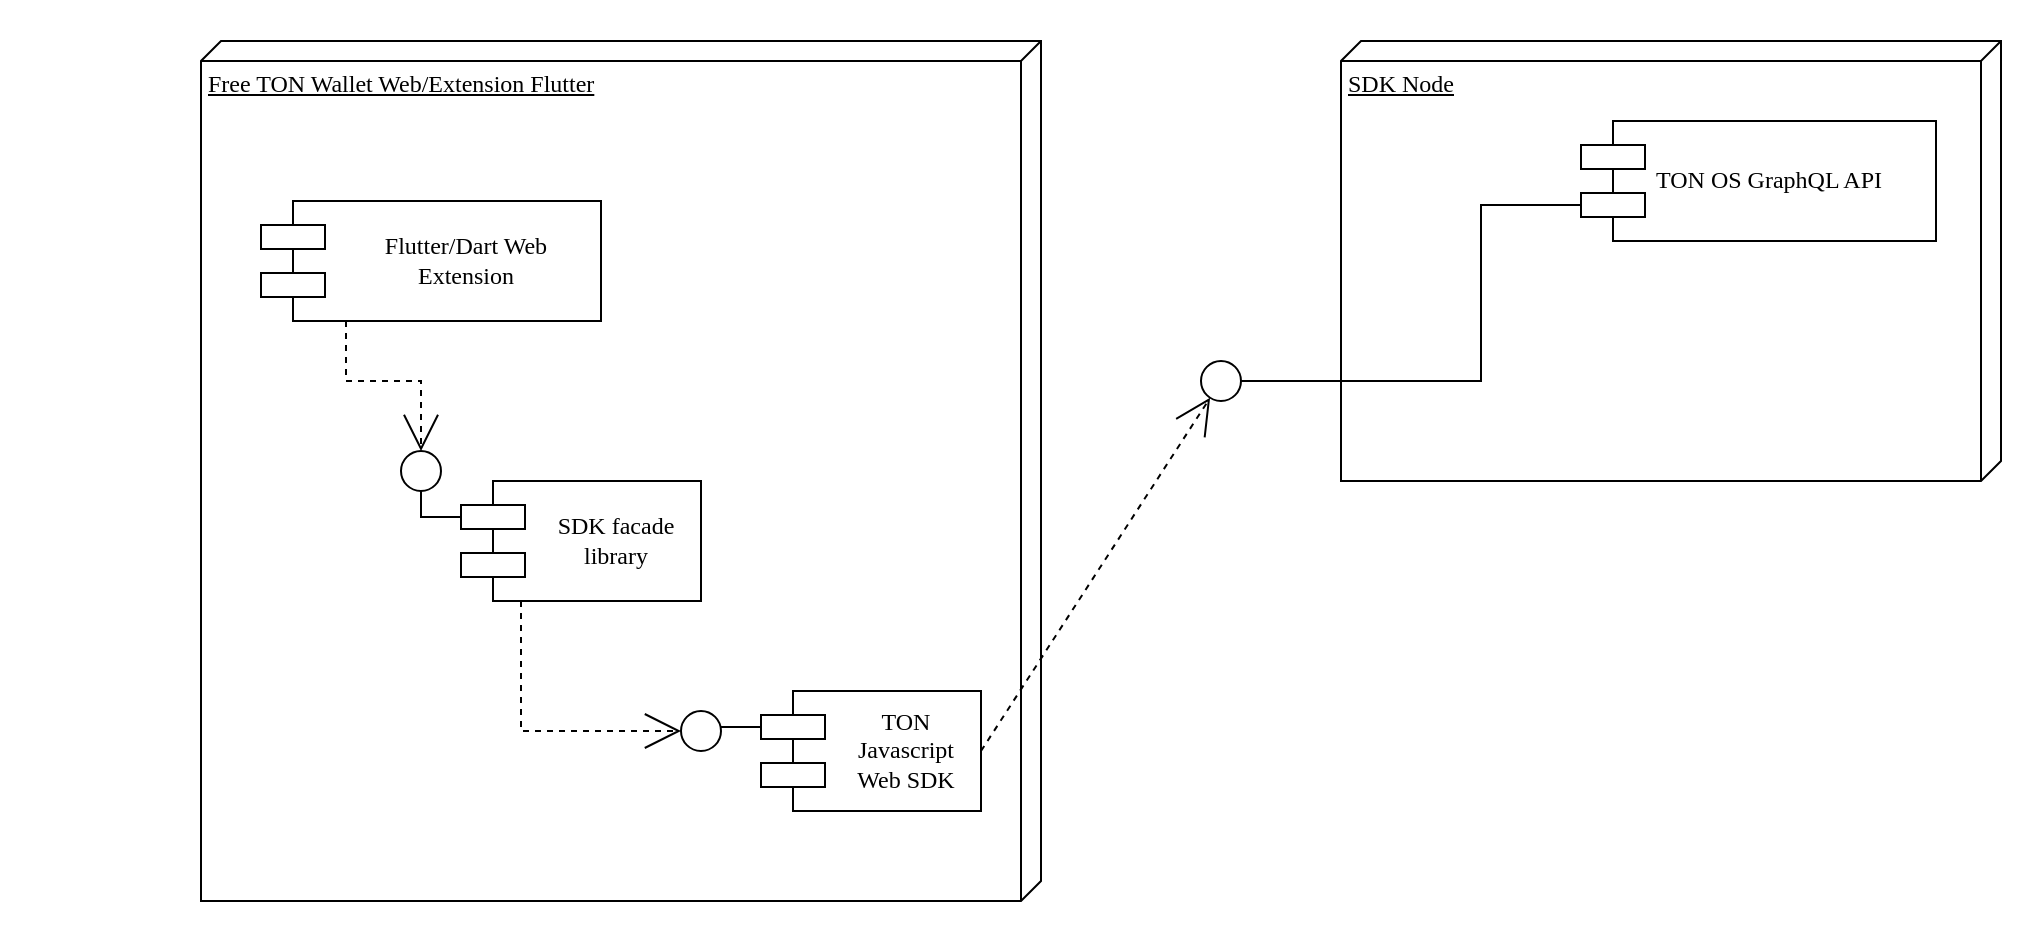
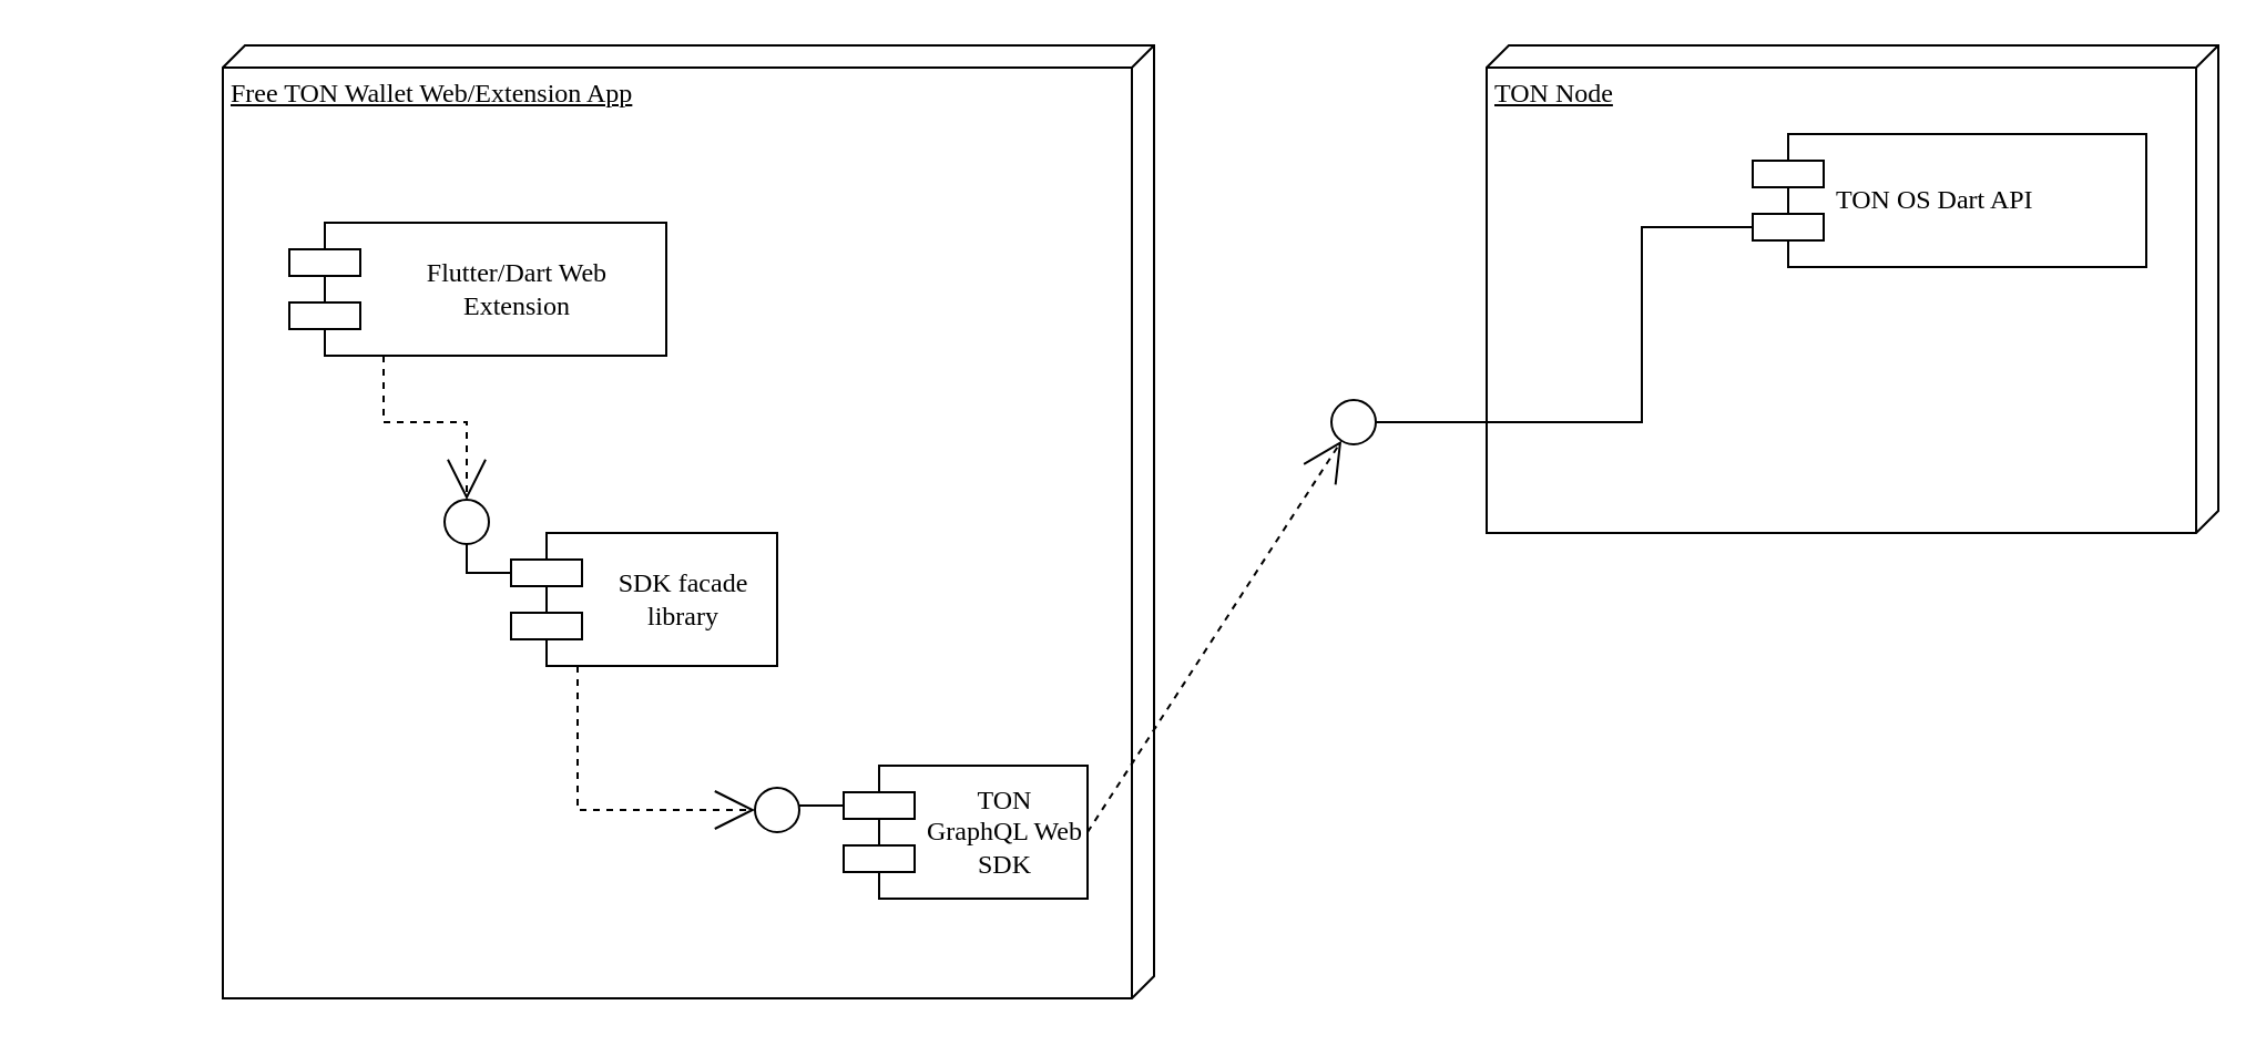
- <mxCell id="2" value="Free TON Wallet Web/Extension Flutter" style="verticalAlign=top;align=left;spacingTop=8;spacingLeft=2;spacingRight=12;shape=cube;size=10;direction=south;fontStyle=4;html=1;rounded=0;shadow=0;comic=0;labelBackgroundColor=none;strokeWidth=1;fontFamily=Verdana;fontSize=12" parent="1" vertex="1"><mxGeometry x="100" y="20" width="420" height="430" as="geometry" /></mxCell>
+ <mxCell id="2" value="Free TON Wallet Web/Extension App" style="verticalAlign=top;align=left;spacingTop=8;spacingLeft=2;spacingRight=12;shape=cube;size=10;direction=south;fontStyle=4;html=1;rounded=0;shadow=0;comic=0;labelBackgroundColor=none;strokeWidth=1;fontFamily=Verdana;fontSize=12" parent="1" vertex="1"><mxGeometry x="100" y="20" width="420" height="430" as="geometry" /></mxCell>
- <mxCell id="3" value="SDK Node" style="verticalAlign=top;align=left;spacingTop=8;spacingLeft=2;spacingRight=12;shape=cube;size=10;direction=south;fontStyle=4;html=1;rounded=0;shadow=0;comic=0;labelBackgroundColor=none;strokeWidth=1;fontFamily=Verdana;fontSize=12" parent="1" vertex="1"><mxGeometry x="670" y="20" width="330" height="220" as="geometry" /></mxCell>
+ <mxCell id="3" value="TON Node" style="verticalAlign=top;align=left;spacingTop=8;spacingLeft=2;spacingRight=12;shape=cube;size=10;direction=south;fontStyle=4;html=1;rounded=0;shadow=0;comic=0;labelBackgroundColor=none;strokeWidth=1;fontFamily=Verdana;fontSize=12" parent="1" vertex="1"><mxGeometry x="670" y="20" width="330" height="220" as="geometry" /></mxCell>
- <mxCell id="5" value="TON OS GraphQL API" style="shape=component;align=left;spacingLeft=36;rounded=0;shadow=0;comic=0;labelBackgroundColor=none;strokeWidth=1;fontFamily=Verdana;fontSize=12;html=1;" parent="1" vertex="1"><mxGeometry x="790" y="60" width="177.5" height="60" as="geometry" /></mxCell>
+ <mxCell id="5" value="TON OS Dart API" style="shape=component;align=left;spacingLeft=36;rounded=0;shadow=0;comic=0;labelBackgroundColor=none;strokeWidth=1;fontFamily=Verdana;fontSize=12;html=1;" parent="1" vertex="1"><mxGeometry x="790" y="60" width="177.5" height="60" as="geometry" /></mxCell>
- <mxCell id="7" value="TON Javascript Web SDK" style="shape=component;align=center;spacingLeft=36;rounded=0;shadow=0;comic=0;labelBackgroundColor=none;strokeWidth=1;fontFamily=Verdana;fontSize=12;html=1;horizontal=1;verticalAlign=middle;whiteSpace=wrap;" parent="1" vertex="1"><mxGeometry x="380" y="345" width="110" height="60" as="geometry" /></mxCell>
+ <mxCell id="7" value="TON GraphQL Web SDK" style="shape=component;align=center;spacingLeft=36;rounded=0;shadow=0;comic=0;labelBackgroundColor=none;strokeWidth=1;fontFamily=Verdana;fontSize=12;html=1;horizontal=1;verticalAlign=middle;whiteSpace=wrap;" parent="1" vertex="1"><mxGeometry x="380" y="345" width="110" height="60" as="geometry" /></mxCell>
